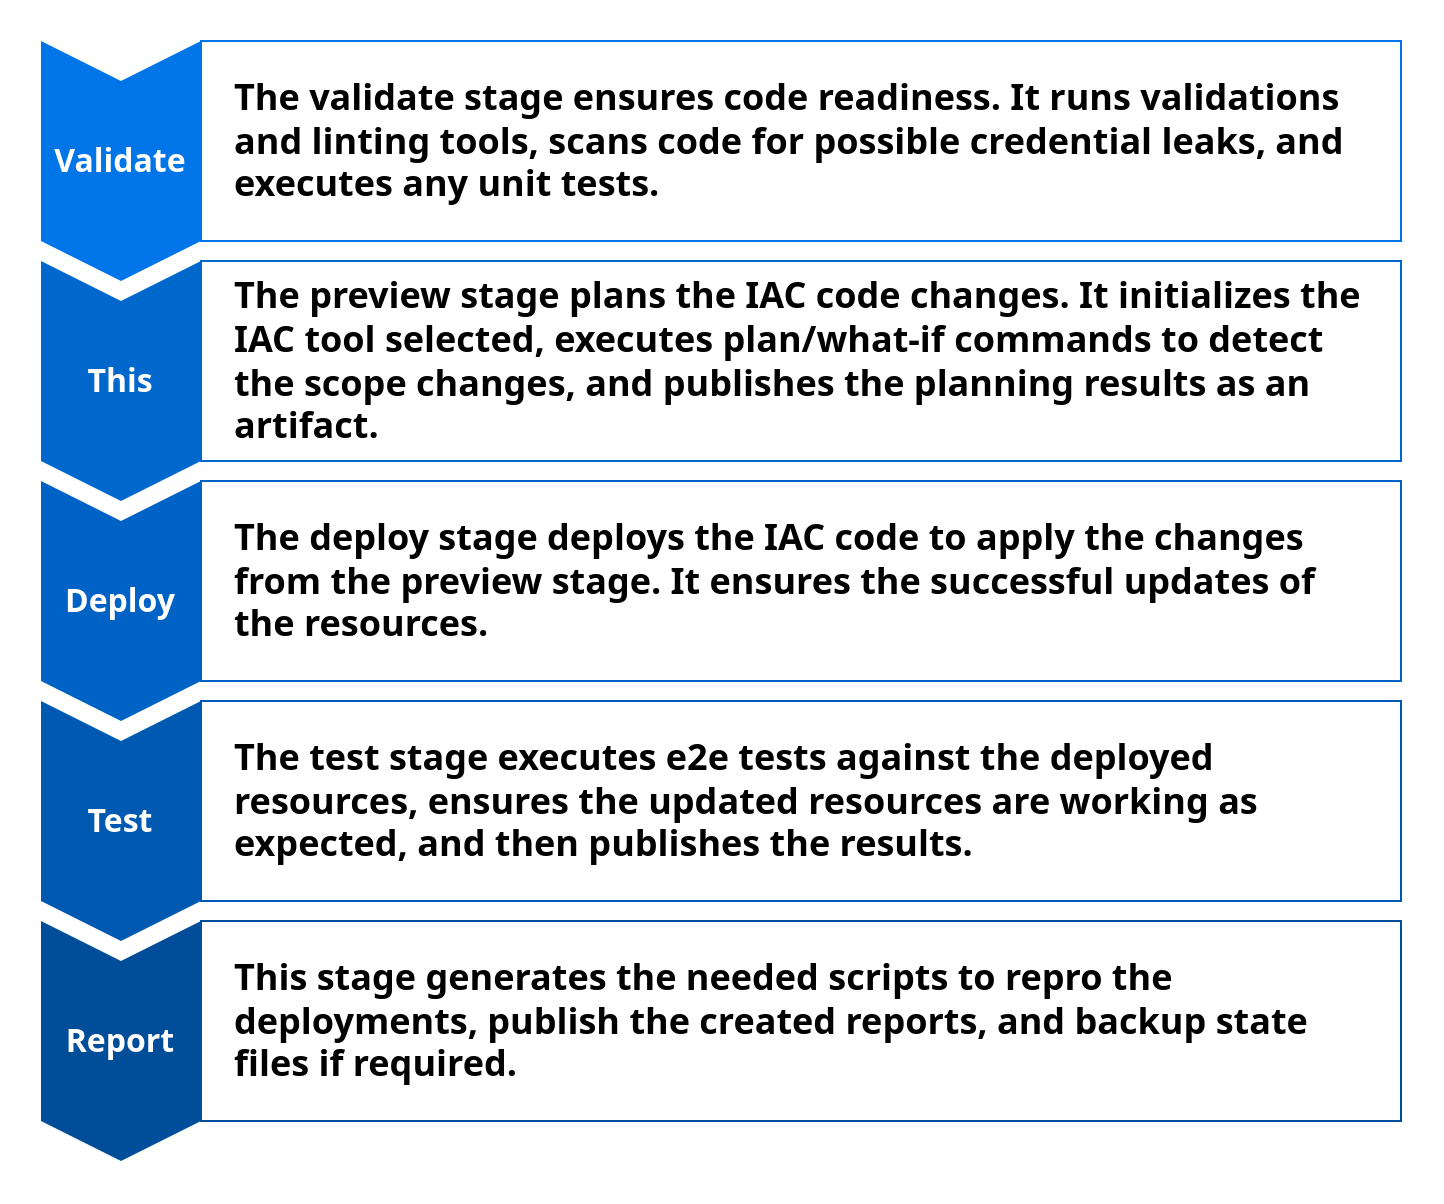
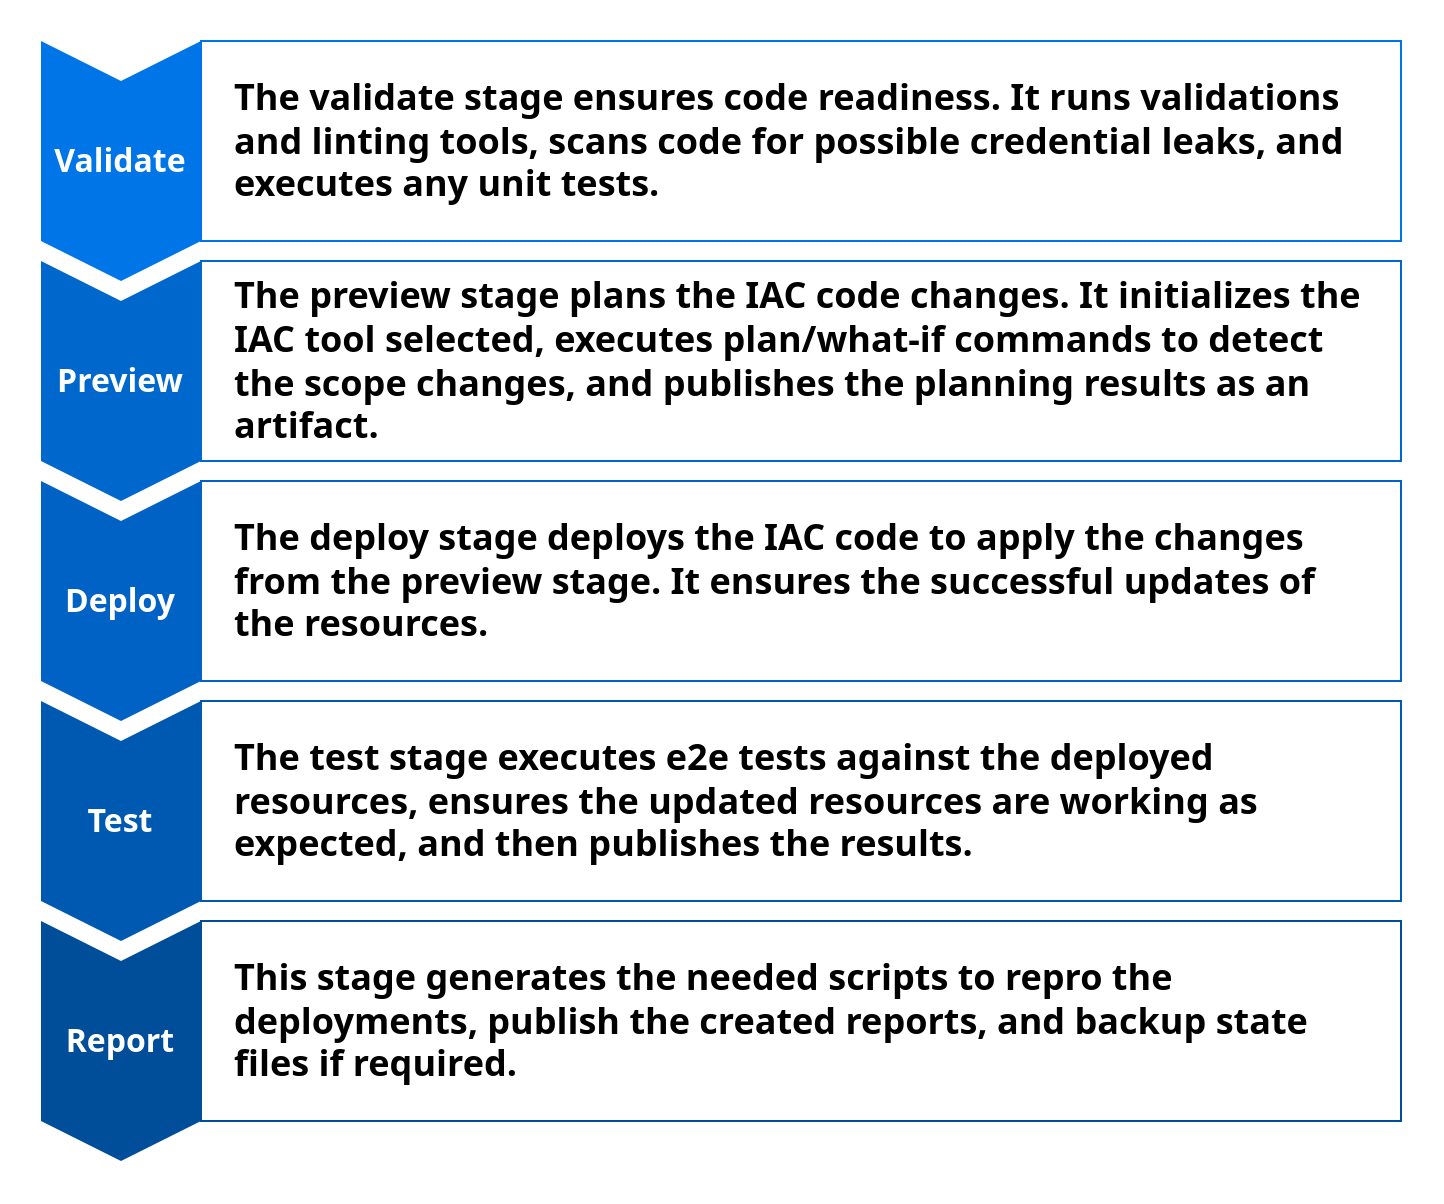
- <mxCell id="3" value="This" style="shape=step;perimeter=stepPerimeter;whiteSpace=wrap;html=1;fixedSize=1;direction=south;fillColor=#0067CC;strokeColor=none;fontFamily=Segoe UI;fontSize=16;fontStyle=1;fontColor=#FFFFFF;" parent="1" vertex="1"><mxGeometry x="20" y="130" width="80" height="120" as="geometry" /></mxCell>
+ <mxCell id="3" value="Preview" style="shape=step;perimeter=stepPerimeter;whiteSpace=wrap;html=1;fixedSize=1;direction=south;fillColor=#0067CC;strokeColor=none;fontFamily=Segoe UI;fontSize=16;fontStyle=1;fontColor=#FFFFFF;" parent="1" vertex="1"><mxGeometry x="20" y="130" width="80" height="120" as="geometry" /></mxCell>
